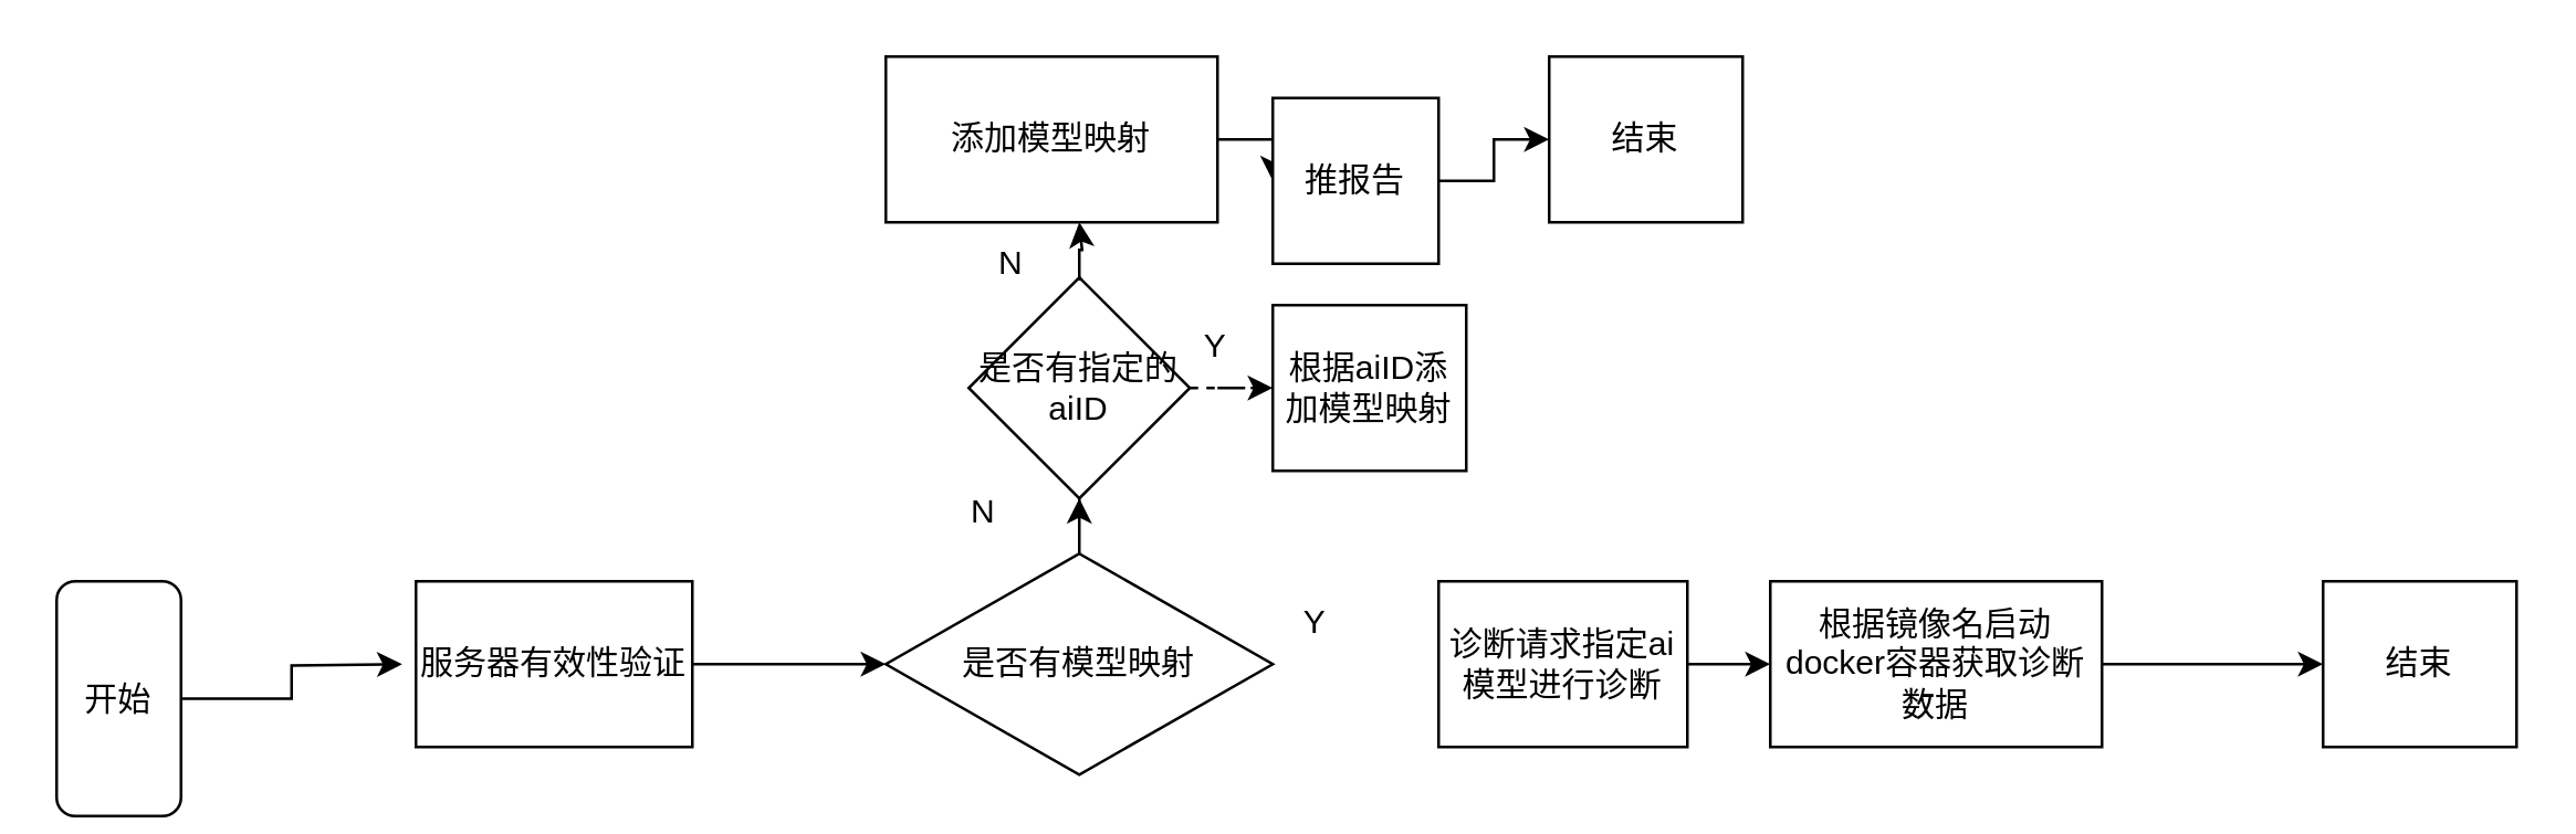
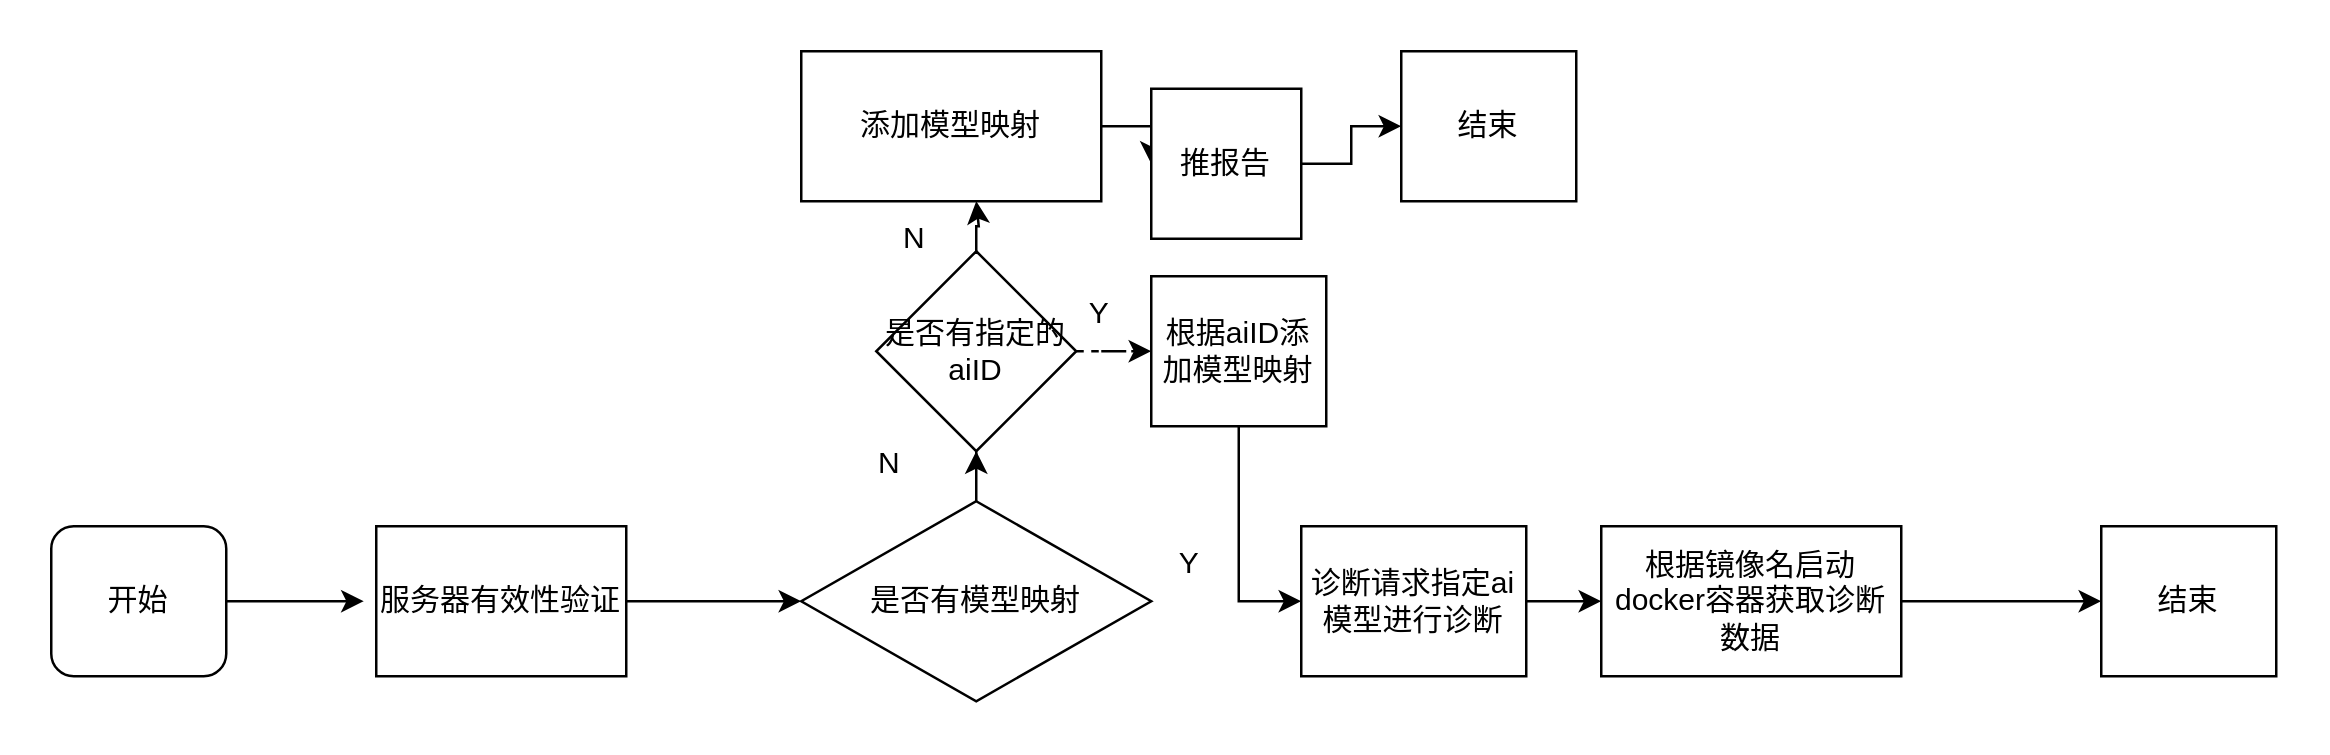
+ <mxCell id="14" style="edgeStyle=orthogonalEdgeStyle;rounded=0;orthogonalLoop=1;jettySize=auto;html=1;exitX=0.5;exitY=1;exitDx=0;exitDy=0;entryX=0;entryY=0.5;entryDx=0;entryDy=0;" edge="1" parent="1" source="15" target="24"><mxGeometry relative="1" as="geometry" /></mxCell>
- <mxCell id="3" value="开始" style="rounded=1;whiteSpace=wrap;html=1;" parent="1" vertex="1"><mxGeometry x="20" y="210" width="45" height="85" as="geometry" /></mxCell>
+ <mxCell id="3" value="开始" style="rounded=1;whiteSpace=wrap;html=1;" parent="1" vertex="1"><mxGeometry x="20" y="210" width="70" height="60" as="geometry" /></mxCell>
